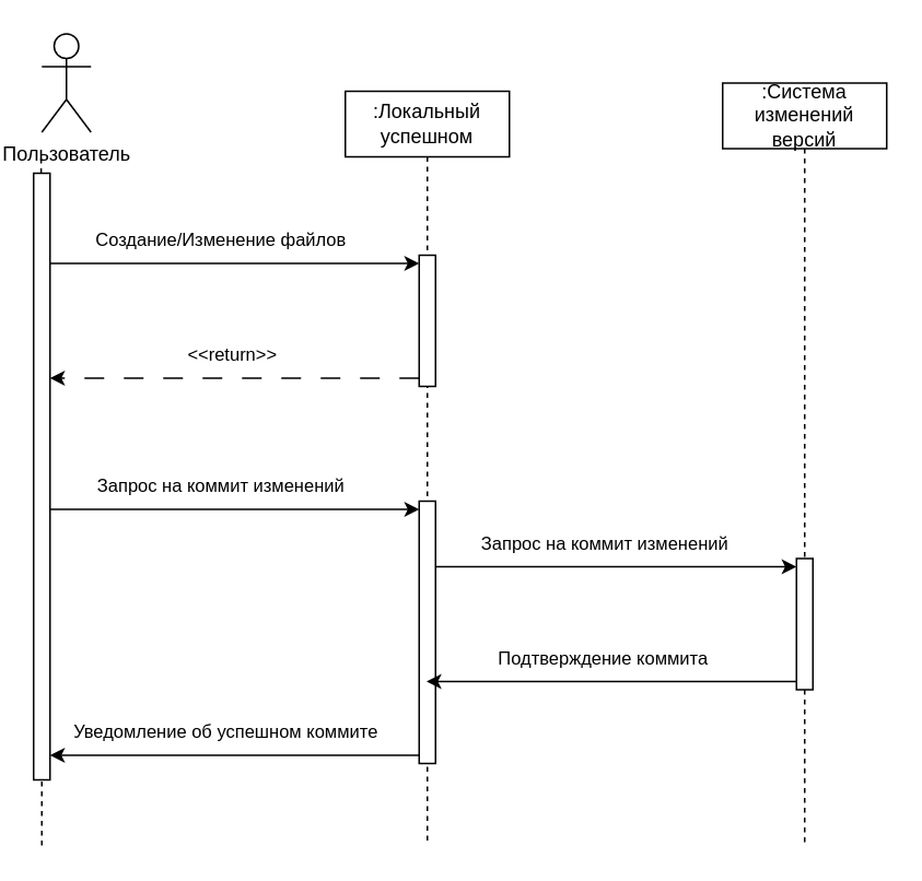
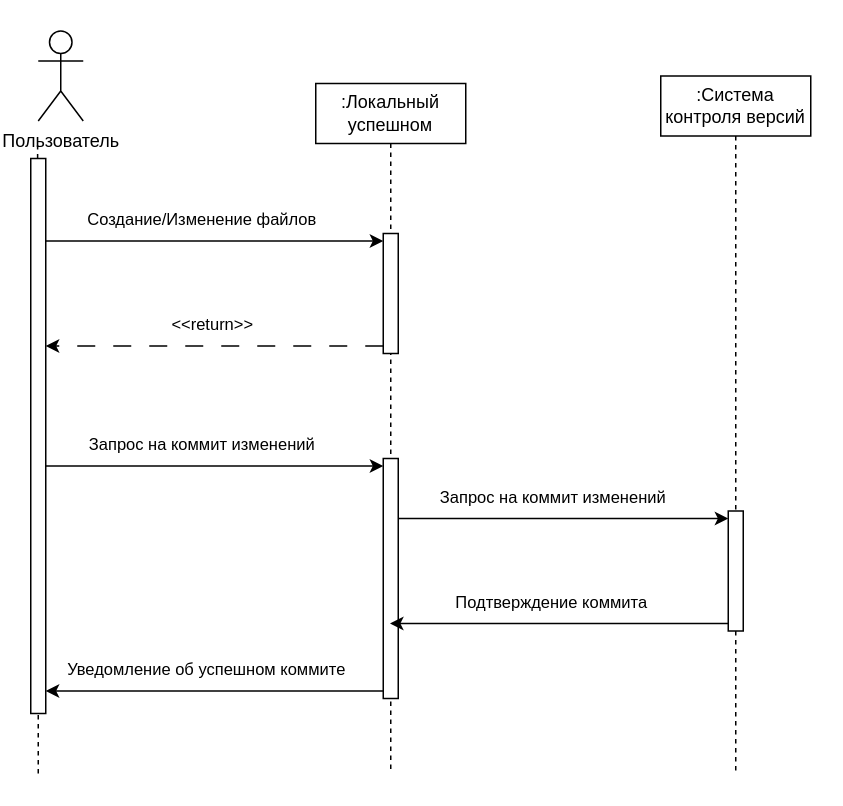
- <mxCell id="4" value=":Система изменений версий" style="shape=umlLifeline;perimeter=lifelinePerimeter;whiteSpace=wrap;html=1;container=0;dropTarget=0;collapsible=0;recursiveResize=0;outlineConnect=0;portConstraint=eastwest;newEdgeStyle={&quot;edgeStyle&quot;:&quot;elbowEdgeStyle&quot;,&quot;elbow&quot;:&quot;vertical&quot;,&quot;curved&quot;:0,&quot;rounded&quot;:0};" parent="1" vertex="1"><mxGeometry x="440" y="50" width="100" height="465" as="geometry" /></mxCell>
+ <mxCell id="4" value=":Система контроля версий" style="shape=umlLifeline;perimeter=lifelinePerimeter;whiteSpace=wrap;html=1;container=0;dropTarget=0;collapsible=0;recursiveResize=0;outlineConnect=0;portConstraint=eastwest;newEdgeStyle={&quot;edgeStyle&quot;:&quot;elbowEdgeStyle&quot;,&quot;elbow&quot;:&quot;vertical&quot;,&quot;curved&quot;:0,&quot;rounded&quot;:0};" parent="1" vertex="1"><mxGeometry x="440" y="50" width="100" height="465" as="geometry" /></mxCell>
